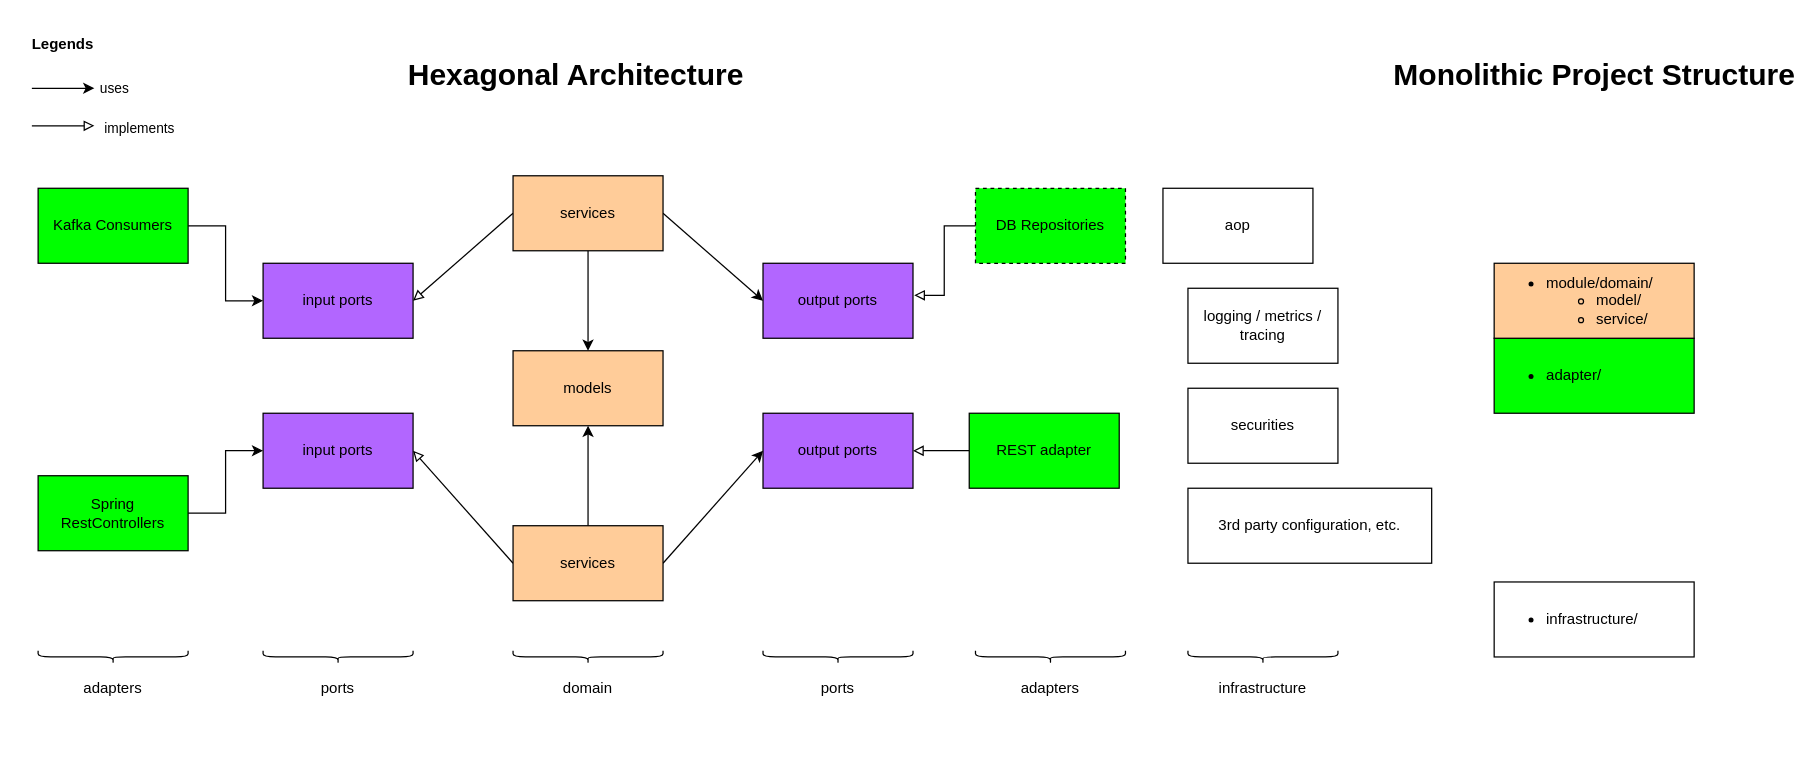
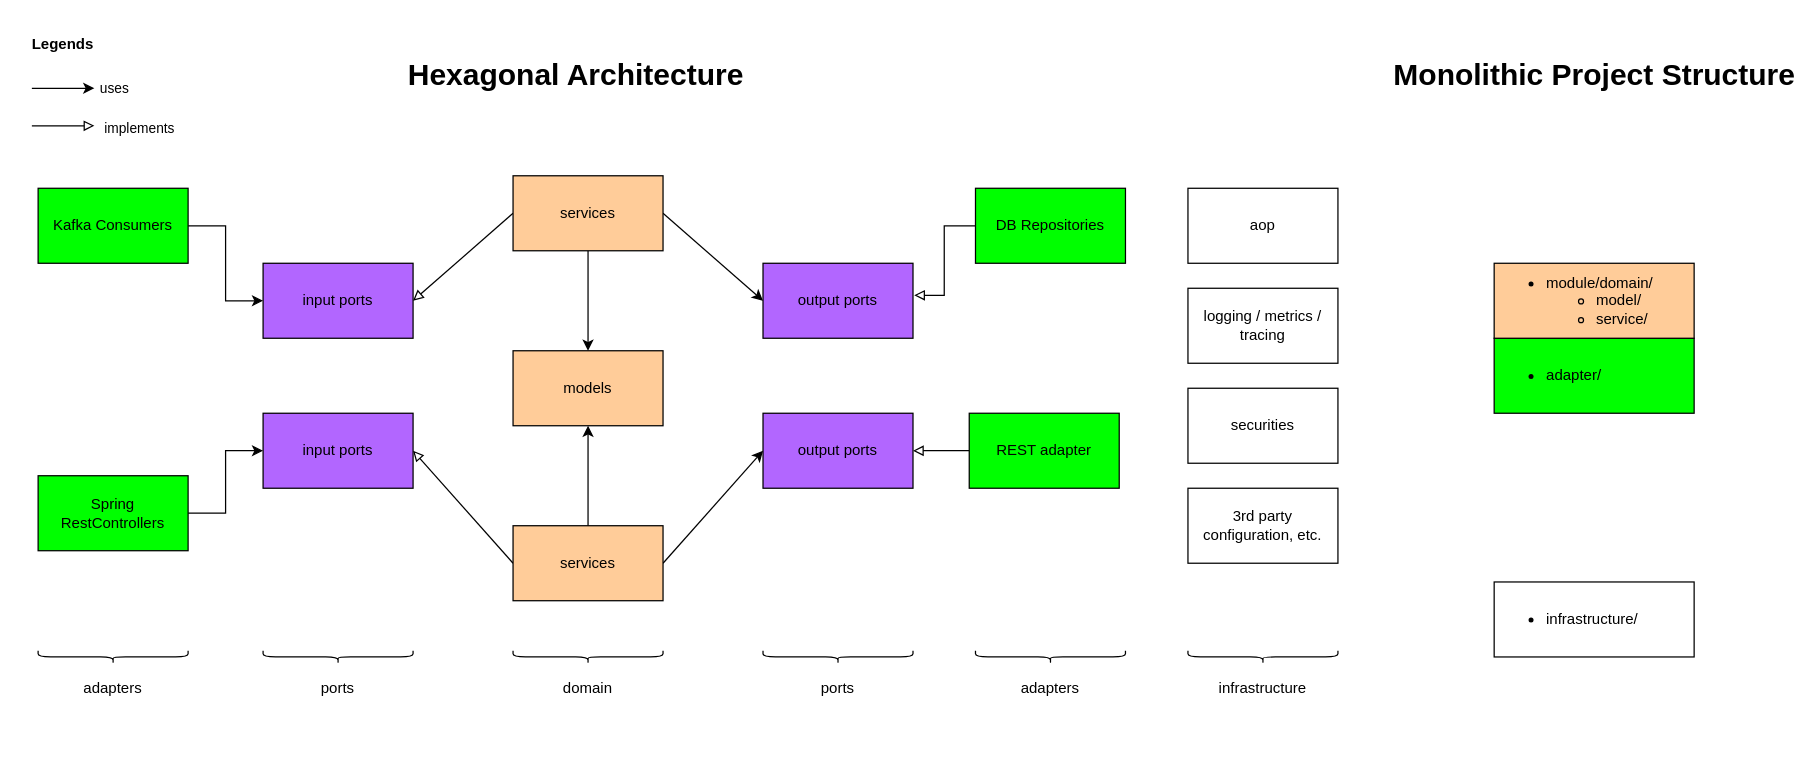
- <mxCell id="28" value="DB Repositories" style="rounded=0;whiteSpace=wrap;html=1;fillColor=#00FF00;dashed=1;" vertex="1" parent="1"><mxGeometry x="780" y="150" width="120" height="60" as="geometry" /></mxCell>
+ <mxCell id="28" value="DB Repositories" style="rounded=0;whiteSpace=wrap;html=1;fillColor=#00FF00;" vertex="1" parent="1"><mxGeometry x="780" y="150" width="120" height="60" as="geometry" /></mxCell>
- <mxCell id="47" value="aop" style="rounded=0;whiteSpace=wrap;html=1;" vertex="1" parent="1"><mxGeometry x="930" y="150" width="120" height="60" as="geometry" /></mxCell>
+ <mxCell id="47" value="aop" style="rounded=0;whiteSpace=wrap;html=1;" vertex="1" parent="1"><mxGeometry x="950" y="150" width="120" height="60" as="geometry" /></mxCell>
- <mxCell id="53" value="3rd party configuration, etc." style="rounded=0;whiteSpace=wrap;html=1;" vertex="1" parent="1"><mxGeometry x="950" y="390" width="195" height="60" as="geometry" /></mxCell>
+ <mxCell id="53" value="3rd party configuration, etc." style="rounded=0;whiteSpace=wrap;html=1;" vertex="1" parent="1"><mxGeometry x="950" y="390" width="120" height="60" as="geometry" /></mxCell>
